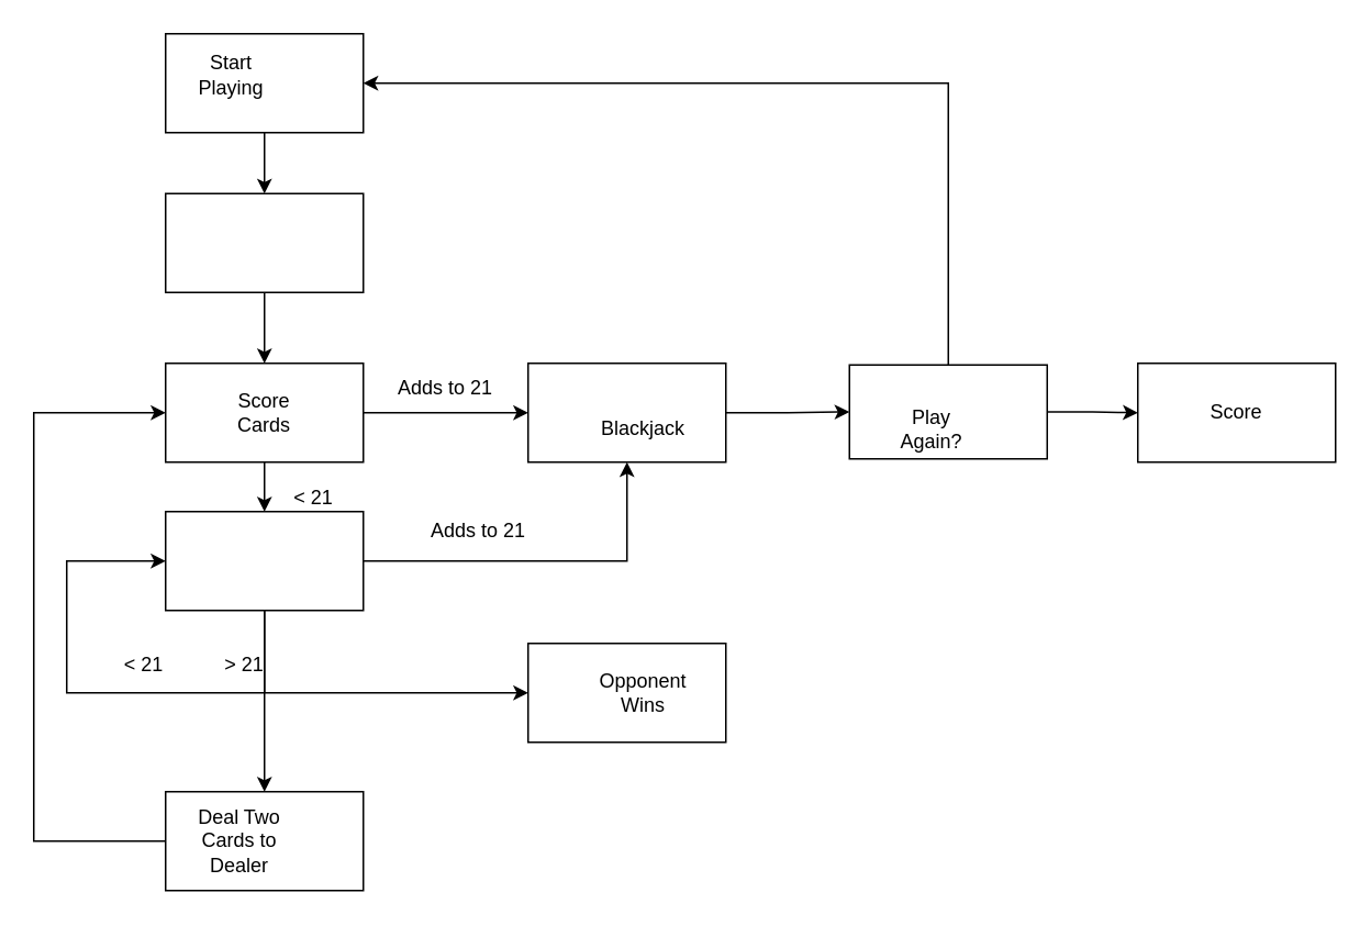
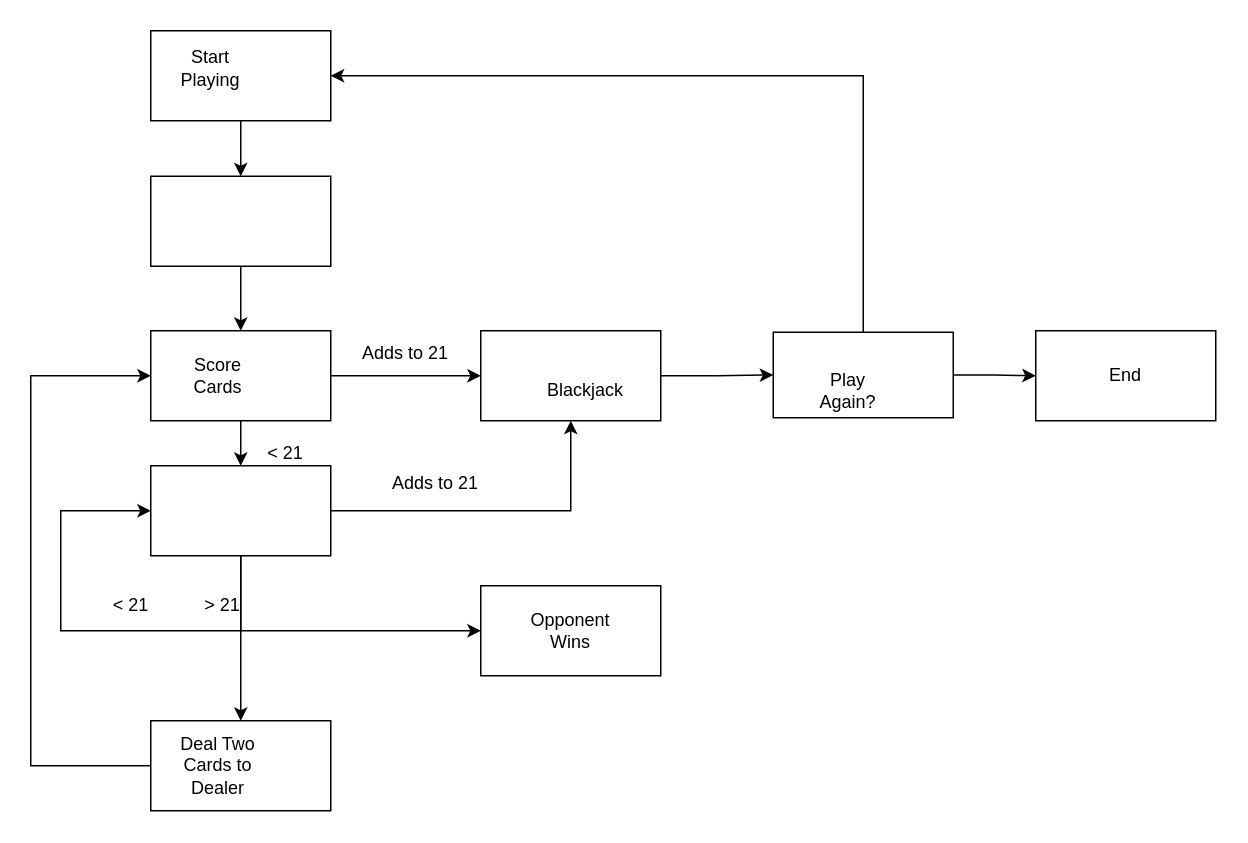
- <mxCell id="10" value="Score Cards" style="text;html=1;strokeColor=none;fillColor=none;align=center;verticalAlign=middle;whiteSpace=wrap;rounded=0;" vertex="1" parent="1"><mxGeometry x="130" y="235" width="60" height="30" as="geometry" /></mxCell>
+ <mxCell id="10" value="Score Cards" style="text;html=1;strokeColor=none;fillColor=none;align=center;verticalAlign=middle;whiteSpace=wrap;rounded=0;" vertex="1" parent="1"><mxGeometry x="115" y="235" width="60" height="30" as="geometry" /></mxCell>
- <mxCell id="28" value="Score" style="text;html=1;strokeColor=none;fillColor=none;align=center;verticalAlign=middle;whiteSpace=wrap;rounded=0;" vertex="1" parent="1"><mxGeometry x="720" y="235" width="60" height="30" as="geometry" /></mxCell>
+ <mxCell id="28" value="End" style="text;html=1;strokeColor=none;fillColor=none;align=center;verticalAlign=middle;whiteSpace=wrap;rounded=0;" vertex="1" parent="1"><mxGeometry x="720" y="235" width="60" height="30" as="geometry" /></mxCell>
- <mxCell id="22" value="Opponent Wins" style="text;html=1;strokeColor=none;fillColor=none;align=center;verticalAlign=middle;whiteSpace=wrap;rounded=0;" vertex="1" parent="1"><mxGeometry x="360" y="405" width="60" height="30" as="geometry" /></mxCell>
+ <mxCell id="22" value="Opponent Wins" style="text;html=1;strokeColor=none;fillColor=none;align=center;verticalAlign=middle;whiteSpace=wrap;rounded=0;" vertex="1" parent="1"><mxGeometry x="350" y="405" width="60" height="30" as="geometry" /></mxCell>
